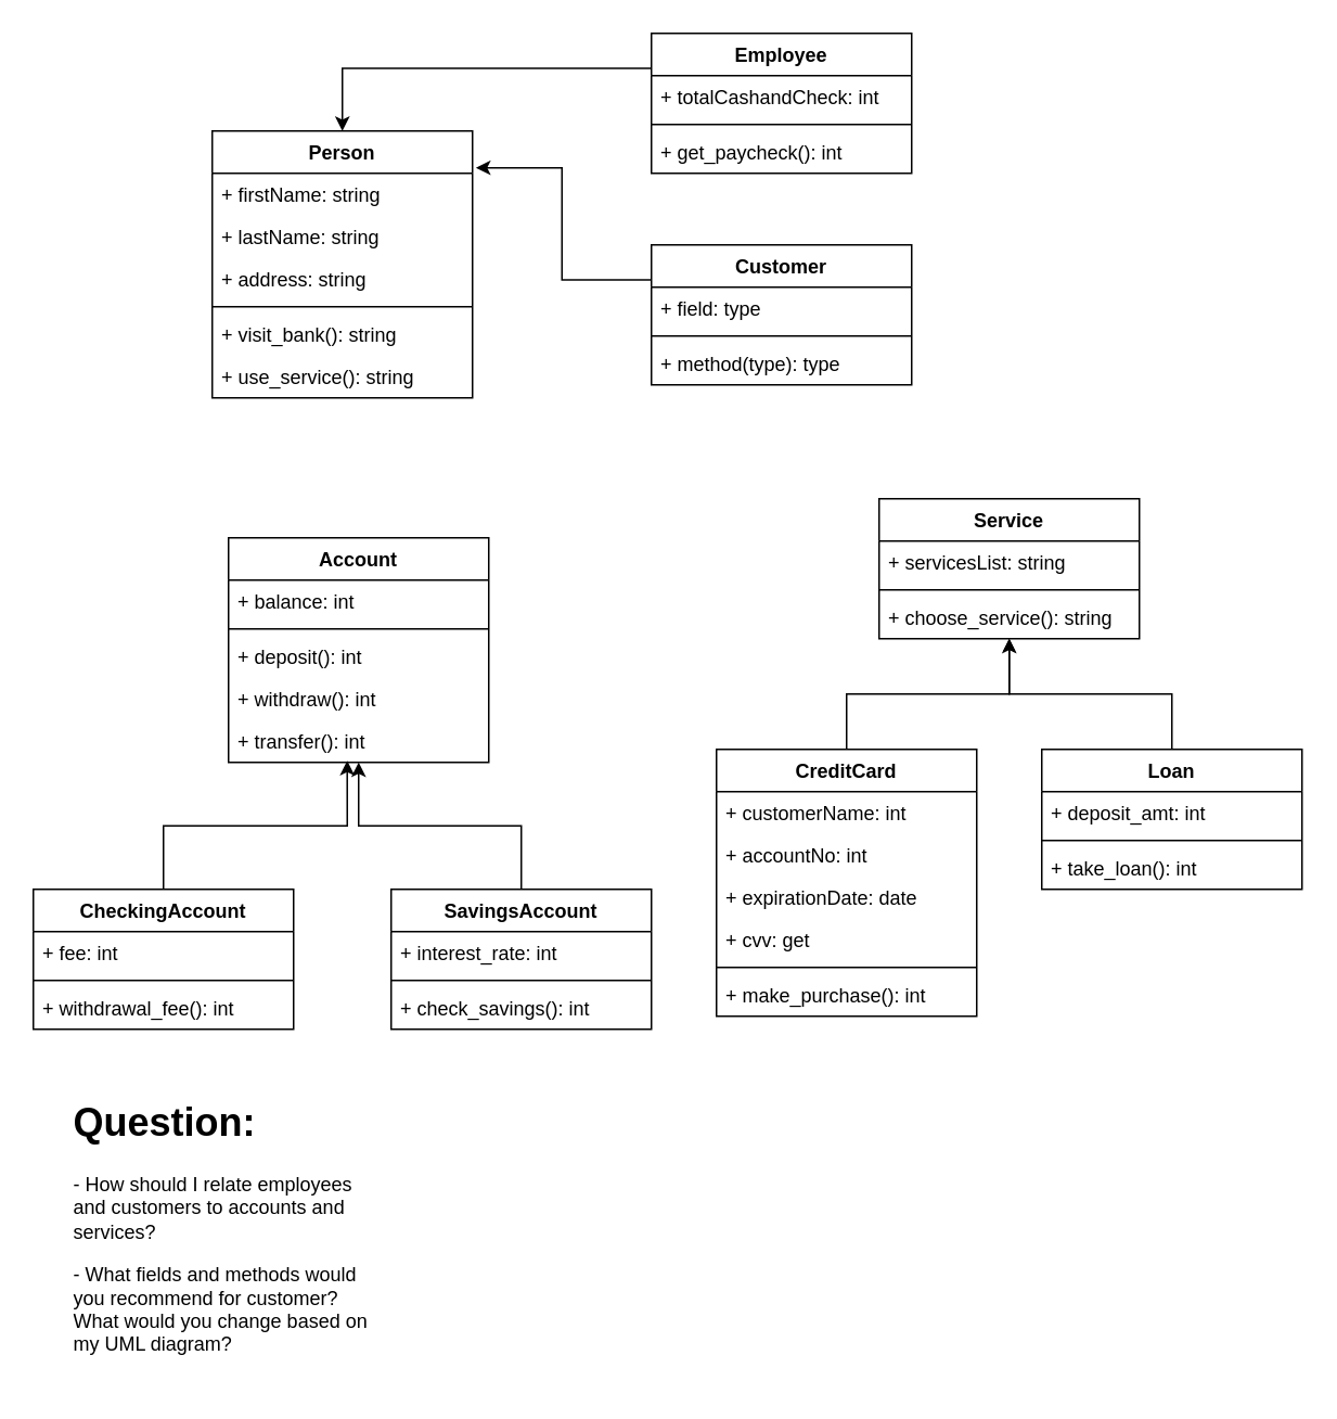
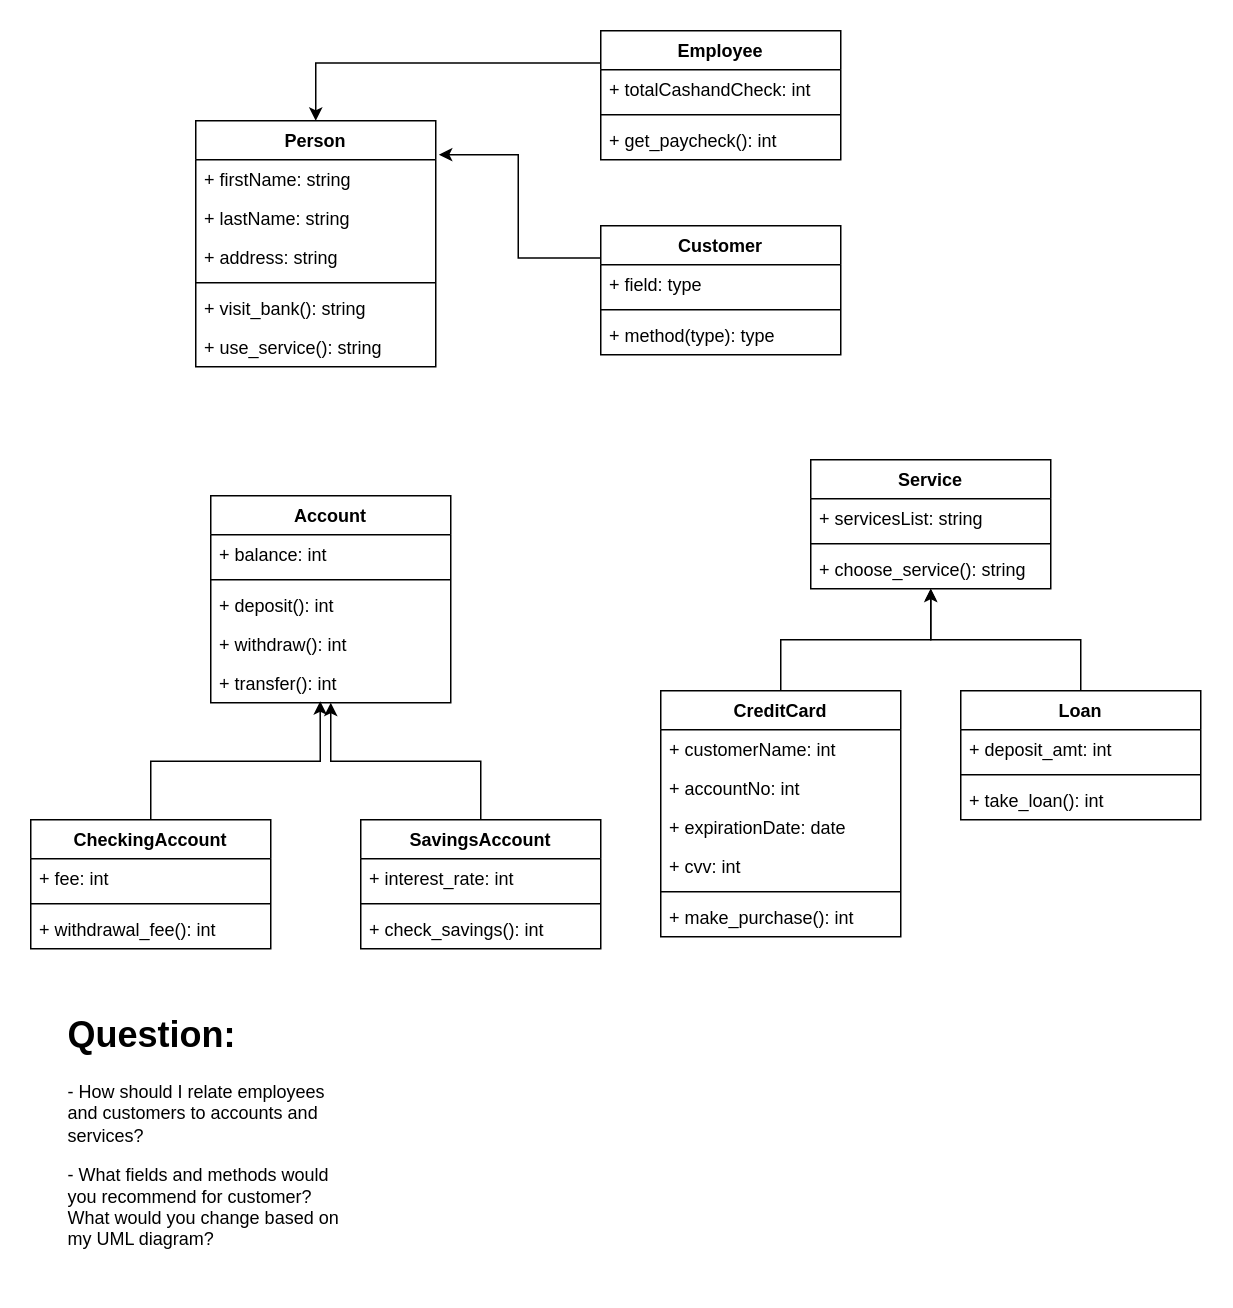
- <mxCell id="28" value="+ cvv: get" style="text;strokeColor=none;fillColor=none;align=left;verticalAlign=top;spacingLeft=4;spacingRight=4;overflow=hidden;rotatable=0;points=[[0,0.5],[1,0.5]];portConstraint=eastwest;" vertex="1" parent="24"><mxGeometry y="104" width="160" height="26" as="geometry" /></mxCell>
+ <mxCell id="28" value="+ cvv: int" style="text;strokeColor=none;fillColor=none;align=left;verticalAlign=top;spacingLeft=4;spacingRight=4;overflow=hidden;rotatable=0;points=[[0,0.5],[1,0.5]];portConstraint=eastwest;" vertex="1" parent="24"><mxGeometry y="104" width="160" height="26" as="geometry" /></mxCell>
